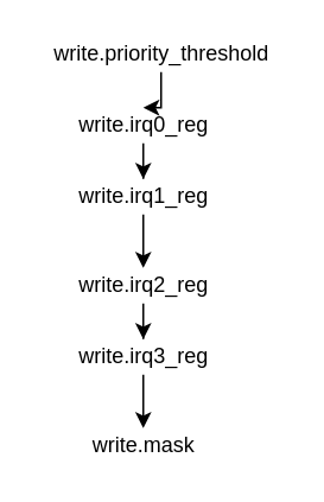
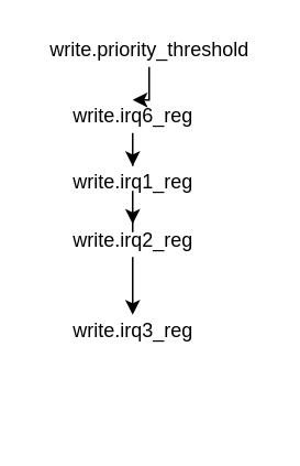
- <mxCell id="5" value="write.irq0_reg" style="text;html=1;align=center;verticalAlign=middle;resizable=0;points=[];autosize=1;" vertex="1" parent="1"><mxGeometry x="35" y="60" width="90" height="20" as="geometry" /></mxCell>
+ <mxCell id="5" value="write.irq6_reg" style="text;html=1;align=center;verticalAlign=middle;resizable=0;points=[];autosize=1;" vertex="1" parent="1"><mxGeometry x="35" y="60" width="90" height="20" as="geometry" /></mxCell>
- <mxCell id="9" value="write.irq2_reg" style="text;html=1;align=center;verticalAlign=middle;resizable=0;points=[];autosize=1;" vertex="1" parent="1"><mxGeometry x="35" y="150" width="90" height="20" as="geometry" /></mxCell>
+ <mxCell id="9" value="write.irq2_reg" style="text;html=1;align=center;verticalAlign=middle;resizable=0;points=[];autosize=1;" vertex="1" parent="1"><mxGeometry x="35" y="135" width="90" height="20" as="geometry" /></mxCell>
- <mxCell id="10" style="edgeStyle=orthogonalEdgeStyle;rounded=0;orthogonalLoop=1;jettySize=auto;html=1;" edge="1" parent="1" source="11" target="12"><mxGeometry relative="1" as="geometry" /></mxCell>
- <mxCell id="12" value="write.mask" style="text;html=1;align=center;verticalAlign=middle;resizable=0;points=[];autosize=1;" vertex="1" parent="1"><mxGeometry x="45" y="240" width="70" height="20" as="geometry" /></mxCell>
